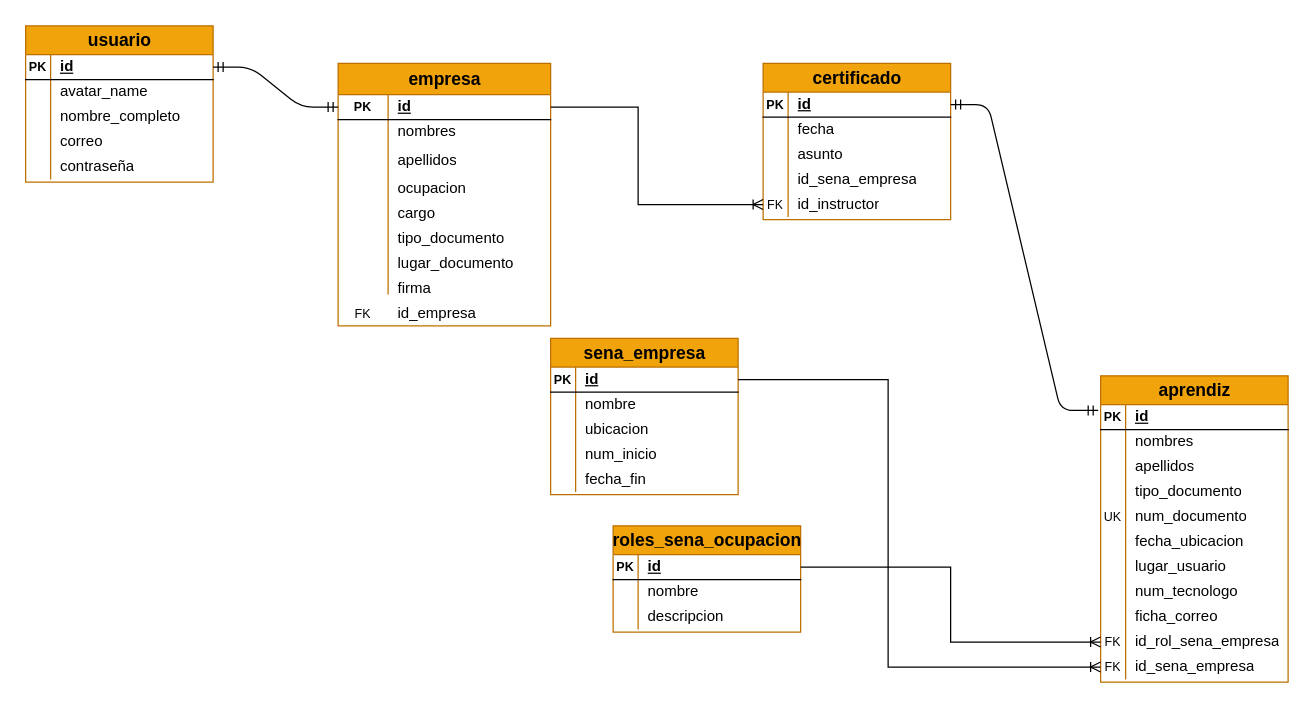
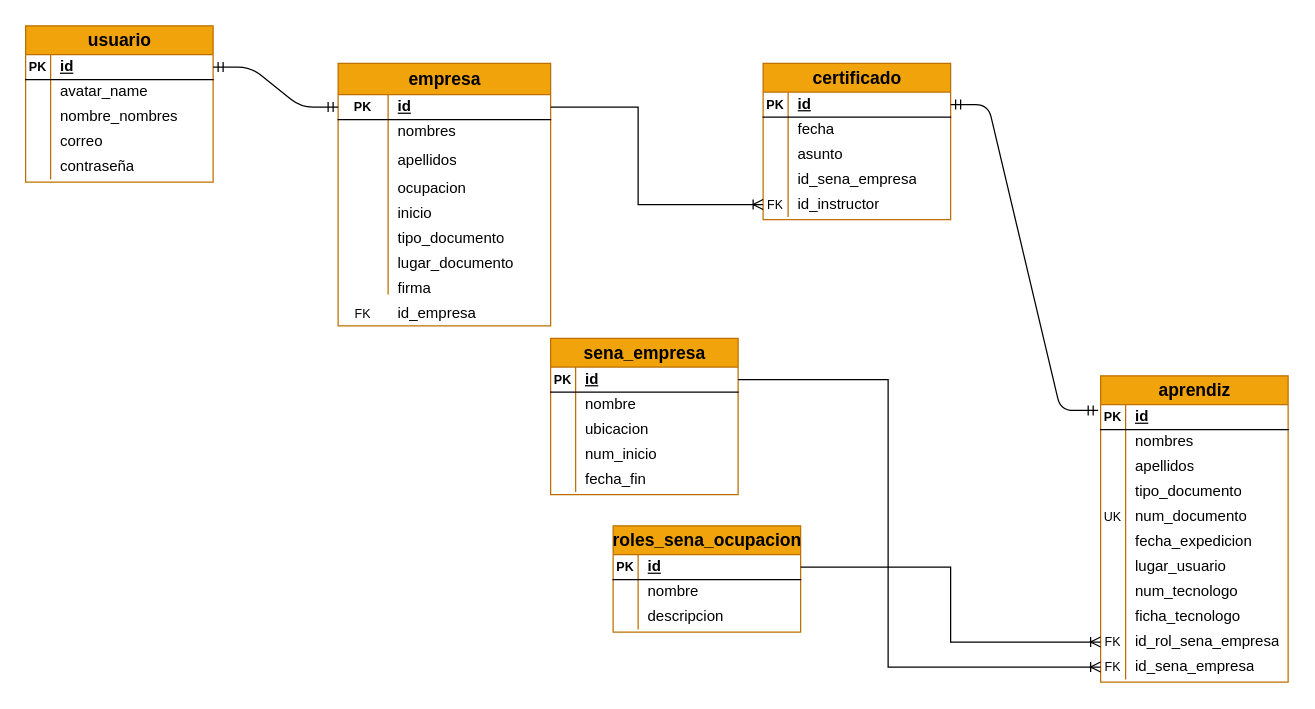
- <mxCell id="105" value="nombre_completo" style="shape=partialRectangle;connectable=0;fillColor=none;top=0;left=0;bottom=0;right=0;align=left;spacingLeft=6;overflow=hidden;whiteSpace=wrap;html=1;" parent="103" vertex="1"><mxGeometry x="20" width="130" height="20" as="geometry"><mxRectangle width="130" height="20" as="alternateBounds" /></mxGeometry></mxCell>
+ <mxCell id="105" value="nombre_nombres" style="shape=partialRectangle;connectable=0;fillColor=none;top=0;left=0;bottom=0;right=0;align=left;spacingLeft=6;overflow=hidden;whiteSpace=wrap;html=1;" parent="103" vertex="1"><mxGeometry x="20" width="130" height="20" as="geometry"><mxRectangle width="130" height="20" as="alternateBounds" /></mxGeometry></mxCell>
- <mxCell id="17" value="cargo" style="shape=partialRectangle;connectable=0;fillColor=none;top=0;left=0;bottom=0;right=0;align=left;spacingLeft=6;overflow=hidden;whiteSpace=wrap;html=1;" parent="15" vertex="1"><mxGeometry x="40" width="130" height="20" as="geometry"><mxRectangle width="130" height="20" as="alternateBounds" /></mxGeometry></mxCell>
+ <mxCell id="17" value="inicio" style="shape=partialRectangle;connectable=0;fillColor=none;top=0;left=0;bottom=0;right=0;align=left;spacingLeft=6;overflow=hidden;whiteSpace=wrap;html=1;" parent="15" vertex="1"><mxGeometry x="40" width="130" height="20" as="geometry"><mxRectangle width="130" height="20" as="alternateBounds" /></mxGeometry></mxCell>
- <mxCell id="48" value="fecha_ubicacion" style="shape=partialRectangle;connectable=0;fillColor=none;top=0;left=0;bottom=0;right=0;align=left;spacingLeft=6;overflow=hidden;whiteSpace=wrap;html=1;" parent="46" vertex="1"><mxGeometry x="20" width="130" height="20" as="geometry"><mxRectangle width="130" height="20" as="alternateBounds" /></mxGeometry></mxCell>
+ <mxCell id="48" value="fecha_expedicion" style="shape=partialRectangle;connectable=0;fillColor=none;top=0;left=0;bottom=0;right=0;align=left;spacingLeft=6;overflow=hidden;whiteSpace=wrap;html=1;" parent="46" vertex="1"><mxGeometry x="20" width="130" height="20" as="geometry"><mxRectangle width="130" height="20" as="alternateBounds" /></mxGeometry></mxCell>
- <mxCell id="57" value="ficha_correo" style="shape=partialRectangle;connectable=0;fillColor=none;top=0;left=0;bottom=0;right=0;align=left;spacingLeft=6;overflow=hidden;whiteSpace=wrap;html=1;" parent="55" vertex="1"><mxGeometry x="20" width="130" height="20" as="geometry"><mxRectangle width="130" height="20" as="alternateBounds" /></mxGeometry></mxCell>
+ <mxCell id="57" value="ficha_tecnologo" style="shape=partialRectangle;connectable=0;fillColor=none;top=0;left=0;bottom=0;right=0;align=left;spacingLeft=6;overflow=hidden;whiteSpace=wrap;html=1;" parent="55" vertex="1"><mxGeometry x="20" width="130" height="20" as="geometry"><mxRectangle width="130" height="20" as="alternateBounds" /></mxGeometry></mxCell>
